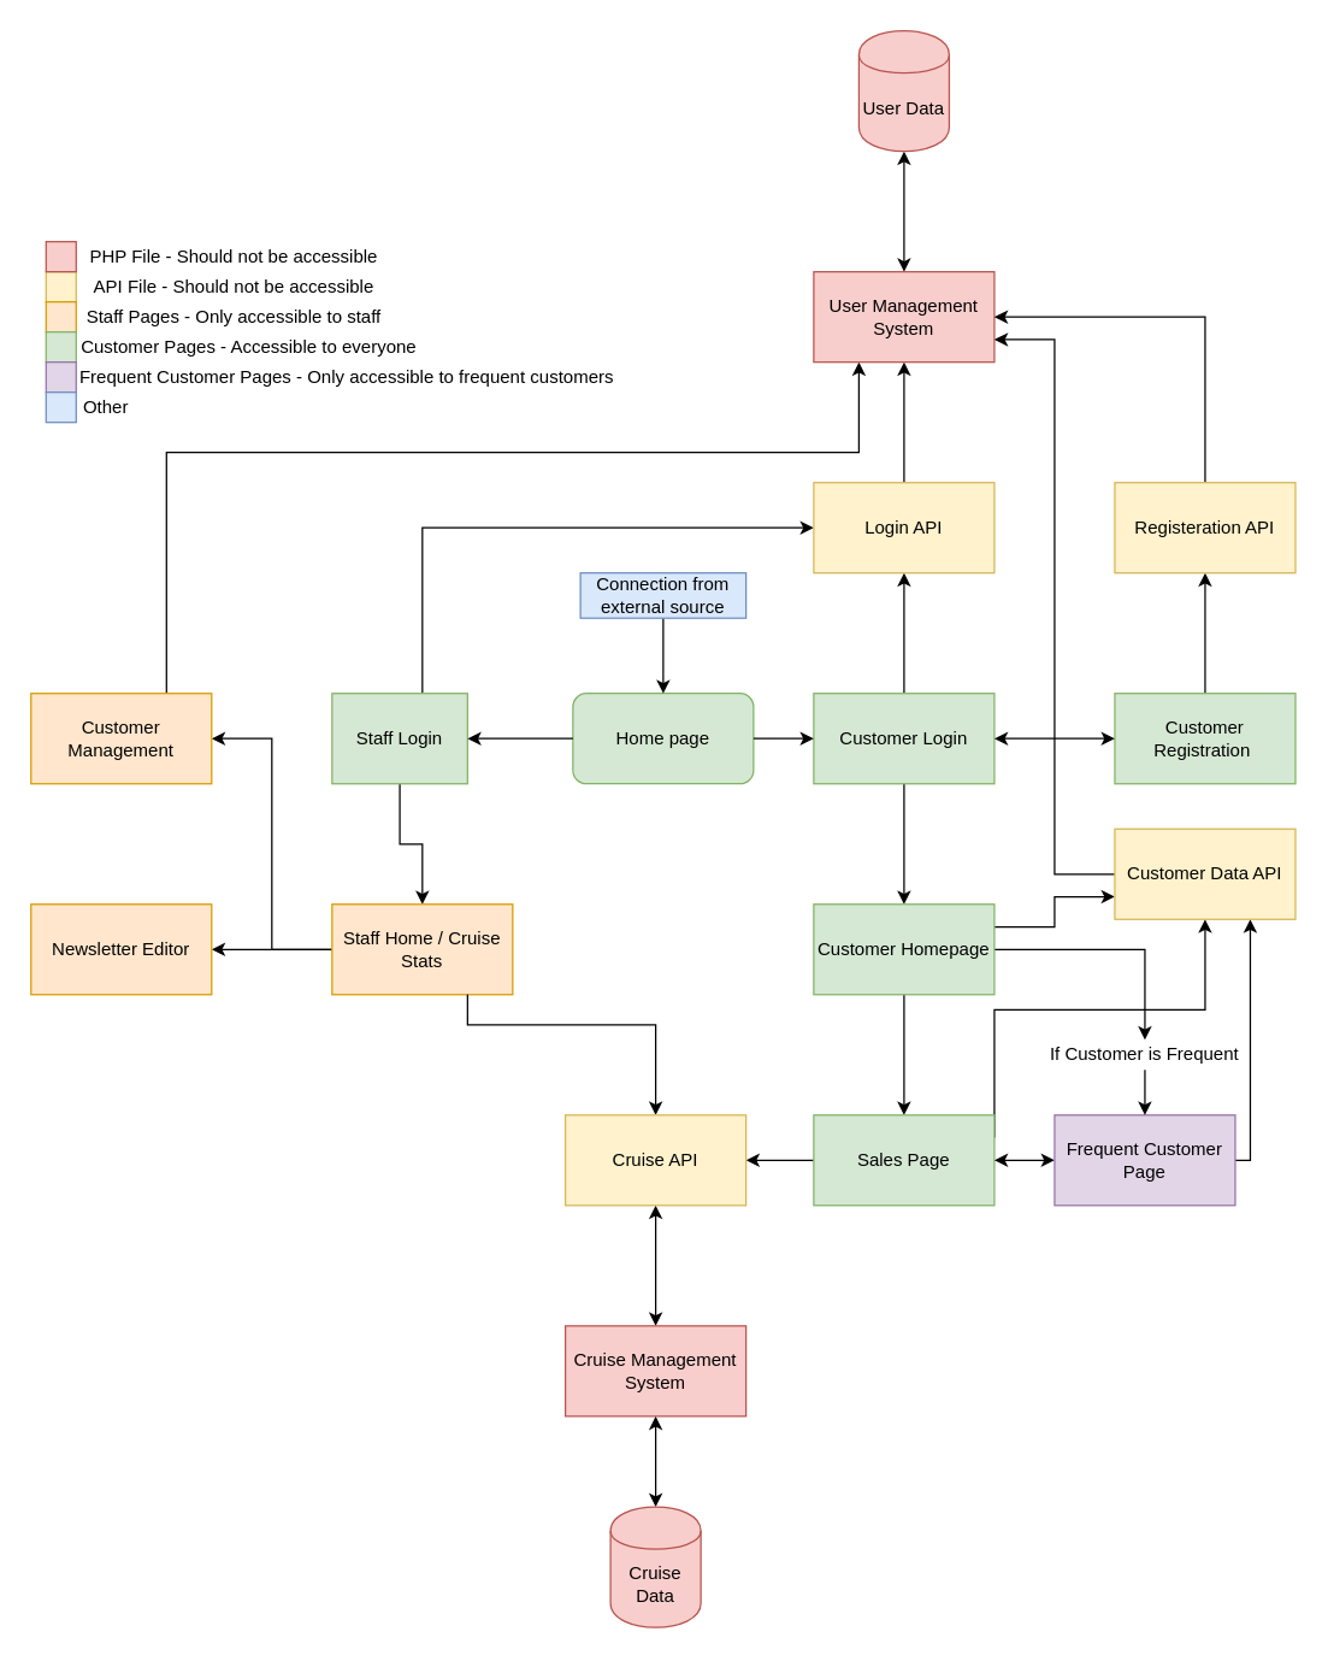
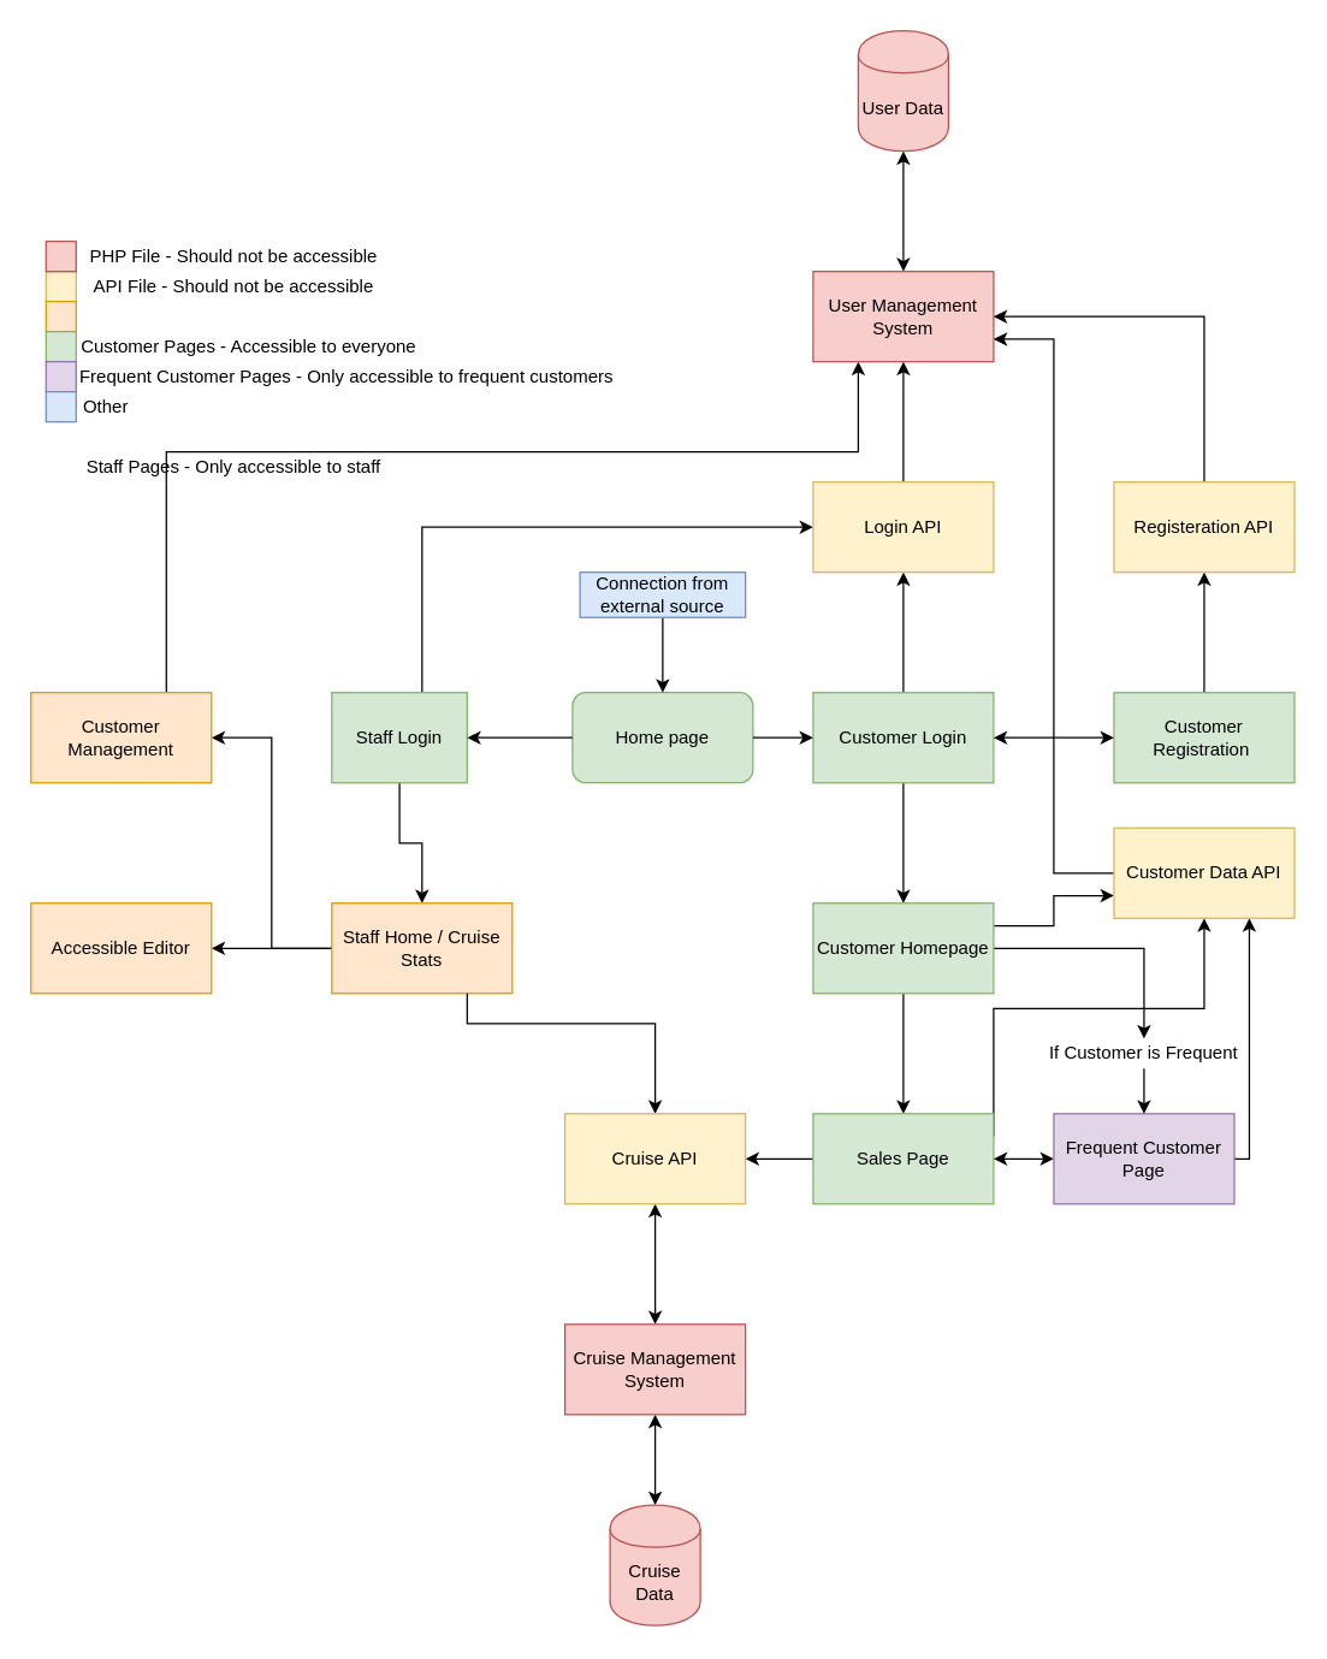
- <mxCell id="57" value="Staff Pages - Only accessible to staff" style="text;html=1;strokeColor=none;fillColor=none;align=center;verticalAlign=middle;whiteSpace=wrap;rounded=0;" vertex="1" parent="1"><mxGeometry x="50" y="200" width="210" height="20" as="geometry" /></mxCell>
+ <mxCell id="57" value="Staff Pages - Only accessible to staff" style="text;html=1;strokeColor=none;fillColor=none;align=center;verticalAlign=middle;whiteSpace=wrap;rounded=0;" vertex="1" parent="1"><mxGeometry x="50" y="300" width="210" height="20" as="geometry" /></mxCell>
- <mxCell id="12" value="Newsletter Editor" style="rounded=0;whiteSpace=wrap;html=1;fillColor=#ffe6cc;strokeColor=#d79b00;" parent="1" vertex="1"><mxGeometry y="600" width="120" height="60" as="geometry" x="20" /></mxCell>
+ <mxCell id="12" value="Accessible Editor" style="rounded=0;whiteSpace=wrap;html=1;fillColor=#ffe6cc;strokeColor=#d79b00;" parent="1" vertex="1"><mxGeometry y="600" width="120" height="60" as="geometry" x="20" /></mxCell>
